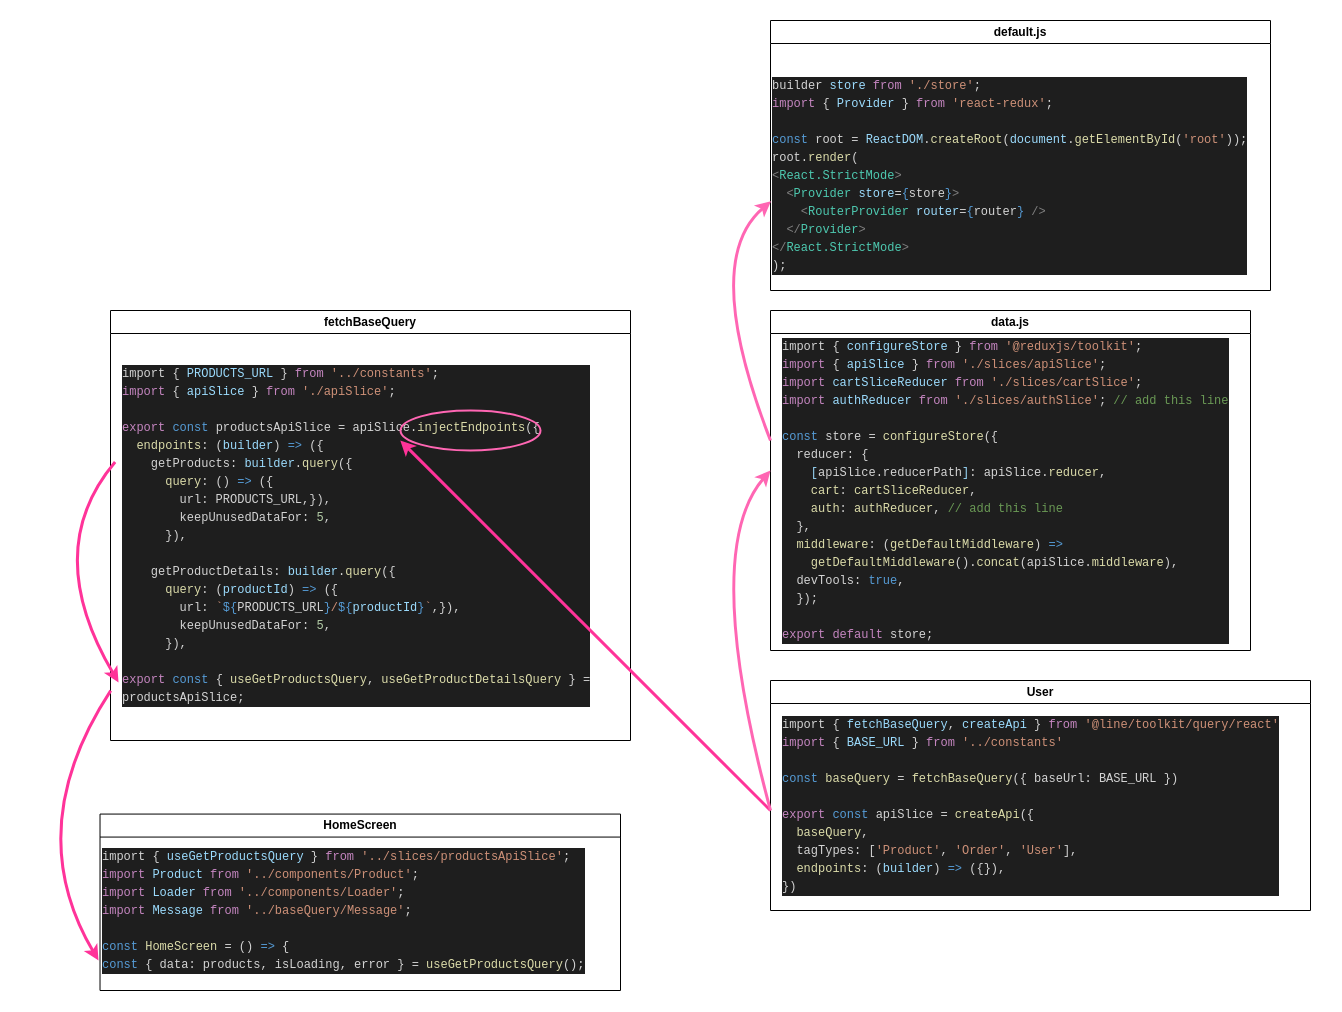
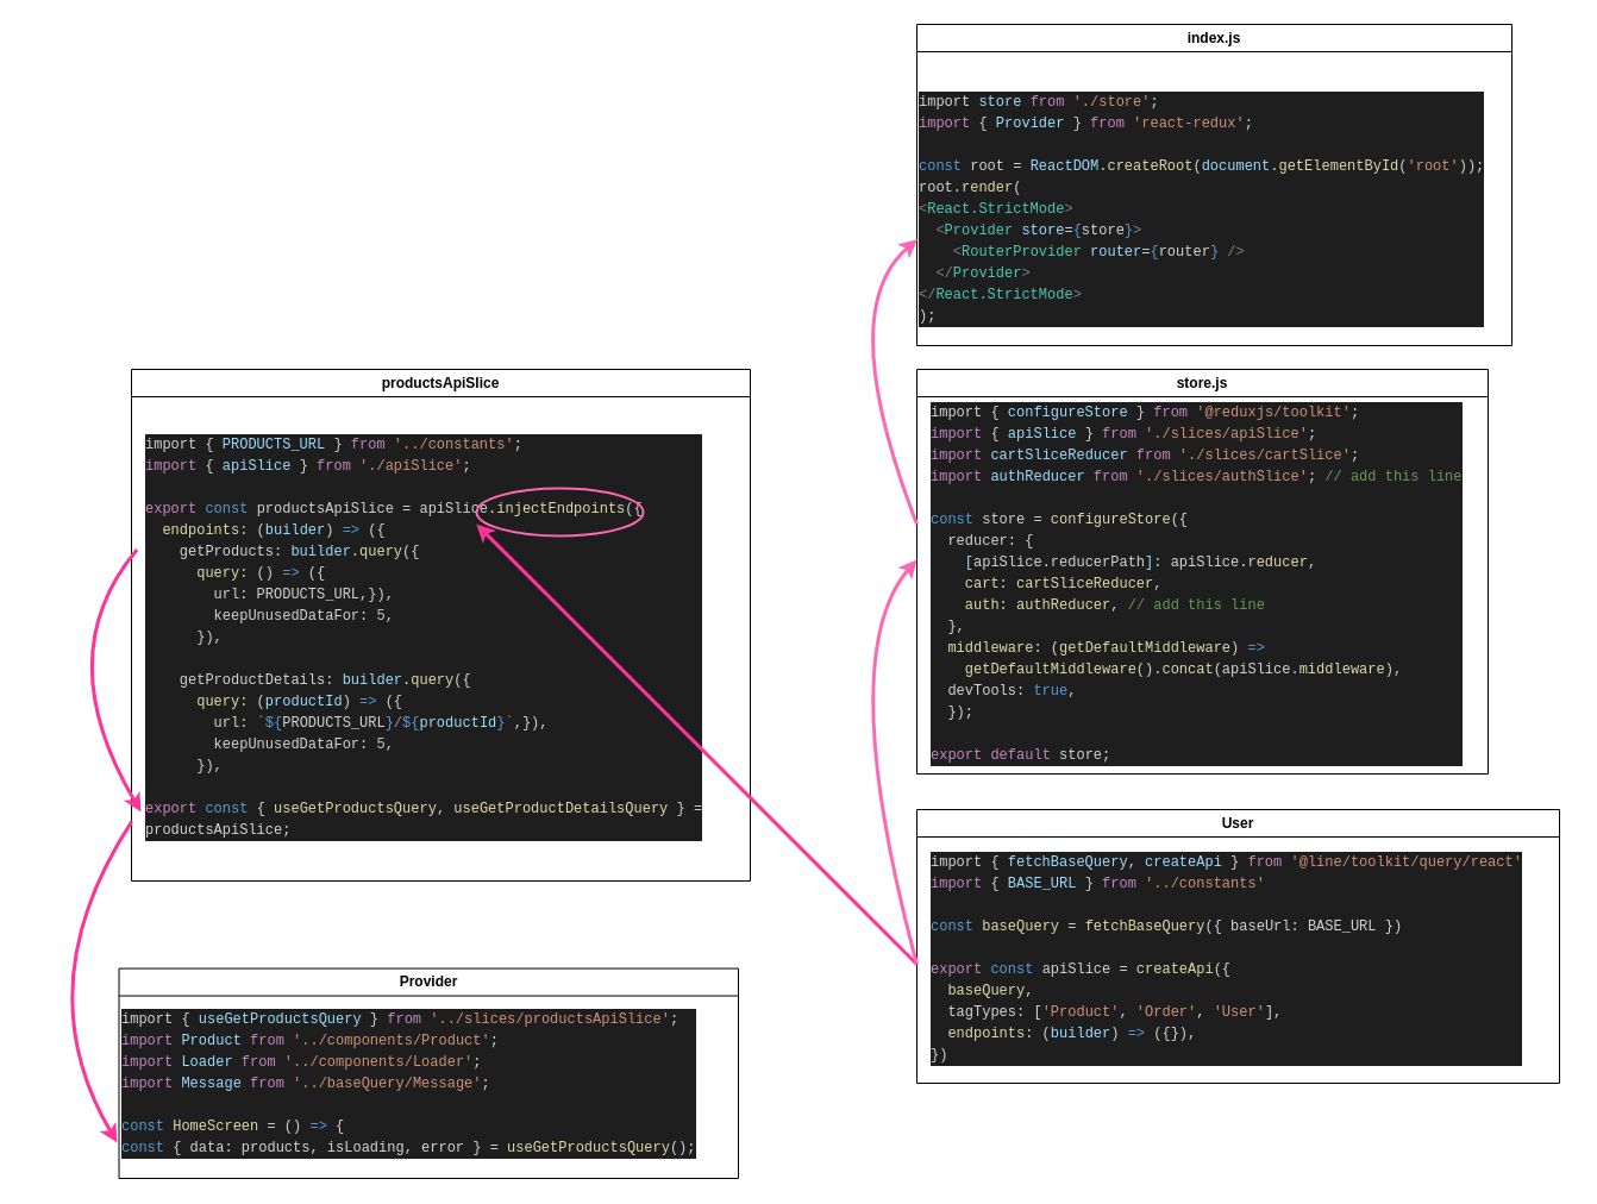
- <mxCell id="6" value="default.js" style="swimlane;whiteSpace=wrap;html=1;" parent="1" vertex="1"><mxGeometry x="770" y="20" width="500" height="270" as="geometry" /></mxCell>
+ <mxCell id="6" value="index.js" style="swimlane;whiteSpace=wrap;html=1;" parent="1" vertex="1"><mxGeometry x="770" y="20" width="500" height="270" as="geometry" /></mxCell>
- <mxCell id="7" value="&lt;div style=&quot;color: rgb(212, 212, 212); background-color: rgb(30, 30, 30); font-family: Menlo, Monaco, &amp;quot;Courier New&amp;quot;, monospace; line-height: 18px;&quot;&gt;&lt;div&gt;builder &lt;span style=&quot;color: #9cdcfe;&quot;&gt;store&lt;/span&gt; &lt;span style=&quot;color: #c586c0;&quot;&gt;from&lt;/span&gt; &lt;span style=&quot;color: #ce9178;&quot;&gt;'./store'&lt;/span&gt;;&lt;/div&gt;&lt;div&gt;&lt;span style=&quot;color: #c586c0;&quot;&gt;import&lt;/span&gt; { &lt;span style=&quot;color: #9cdcfe;&quot;&gt;Provider&lt;/span&gt; } &lt;span style=&quot;color: #c586c0;&quot;&gt;from&lt;/span&gt; &lt;span style=&quot;color: #ce9178;&quot;&gt;'react-redux'&lt;/span&gt;;&lt;/div&gt;&lt;br&gt;&lt;div&gt;&lt;span style=&quot;color: #569cd6;&quot;&gt;const&lt;/span&gt; root = &lt;span style=&quot;color: #9cdcfe;&quot;&gt;ReactDOM&lt;/span&gt;.&lt;span style=&quot;color: #dcdcaa;&quot;&gt;createRoot&lt;/span&gt;(&lt;span style=&quot;color: #9cdcfe;&quot;&gt;document&lt;/span&gt;.&lt;span style=&quot;color: #dcdcaa;&quot;&gt;getElementById&lt;/span&gt;(&lt;span style=&quot;color: #ce9178;&quot;&gt;'root'&lt;/span&gt;));&lt;/div&gt;&lt;div&gt;root.&lt;span style=&quot;color: #dcdcaa;&quot;&gt;render&lt;/span&gt;(&lt;/div&gt;&lt;div&gt;  &lt;span style=&quot;color: #808080;&quot;&gt;&amp;lt;&lt;/span&gt;&lt;span style=&quot;color: #4ec9b0;&quot;&gt;React.StrictMode&lt;/span&gt;&lt;span style=&quot;color: #808080;&quot;&gt;&amp;gt;&lt;/span&gt;&lt;/div&gt;&lt;div&gt;    &lt;span style=&quot;color: #808080;&quot;&gt;&amp;nbsp; &amp;lt;&lt;/span&gt;&lt;span style=&quot;color: #4ec9b0;&quot;&gt;Provider&lt;/span&gt; &lt;span style=&quot;color: #9cdcfe;&quot;&gt;store&lt;/span&gt;=&lt;span style=&quot;color: #569cd6;&quot;&gt;{&lt;/span&gt;store&lt;span style=&quot;color: #569cd6;&quot;&gt;}&lt;/span&gt;&lt;span style=&quot;color: #808080;&quot;&gt;&amp;gt;&lt;/span&gt;&lt;/div&gt;&lt;div&gt;      &lt;span style=&quot;color: #808080;&quot;&gt;&amp;nbsp; &amp;nbsp; &amp;lt;&lt;/span&gt;&lt;span style=&quot;color: #4ec9b0;&quot;&gt;RouterProvider&lt;/span&gt; &lt;span style=&quot;color: #9cdcfe;&quot;&gt;router&lt;/span&gt;=&lt;span style=&quot;color: #569cd6;&quot;&gt;{&lt;/span&gt;router&lt;span style=&quot;color: #569cd6;&quot;&gt;}&lt;/span&gt; &lt;span style=&quot;color: #808080;&quot;&gt;/&amp;gt;&lt;/span&gt;&lt;/div&gt;&lt;div&gt;    &lt;span style=&quot;color: #808080;&quot;&gt;&amp;nbsp; &amp;lt;/&lt;/span&gt;&lt;span style=&quot;color: #4ec9b0;&quot;&gt;Provider&lt;/span&gt;&lt;span style=&quot;color: #808080;&quot;&gt;&amp;gt;&lt;/span&gt;&lt;/div&gt;&lt;div&gt;  &lt;span style=&quot;color: #808080;&quot;&gt;&amp;lt;/&lt;/span&gt;&lt;span style=&quot;color: #4ec9b0;&quot;&gt;React.StrictMode&lt;/span&gt;&lt;span style=&quot;color: #808080;&quot;&gt;&amp;gt;&lt;/span&gt;&lt;/div&gt;&lt;div&gt;);&lt;/div&gt;&lt;/div&gt;" style="text;html=1;align=left;verticalAlign=middle;resizable=0;points=[];autosize=1;strokeColor=none;fillColor=none;" parent="6" vertex="1"><mxGeometry y="50" width="500" height="210" as="geometry" /></mxCell>
+ <mxCell id="7" value="&lt;div style=&quot;color: rgb(212, 212, 212); background-color: rgb(30, 30, 30); font-family: Menlo, Monaco, &amp;quot;Courier New&amp;quot;, monospace; line-height: 18px;&quot;&gt;&lt;div&gt;import &lt;span style=&quot;color: #9cdcfe;&quot;&gt;store&lt;/span&gt; &lt;span style=&quot;color: #c586c0;&quot;&gt;from&lt;/span&gt; &lt;span style=&quot;color: #ce9178;&quot;&gt;'./store'&lt;/span&gt;;&lt;/div&gt;&lt;div&gt;&lt;span style=&quot;color: #c586c0;&quot;&gt;import&lt;/span&gt; { &lt;span style=&quot;color: #9cdcfe;&quot;&gt;Provider&lt;/span&gt; } &lt;span style=&quot;color: #c586c0;&quot;&gt;from&lt;/span&gt; &lt;span style=&quot;color: #ce9178;&quot;&gt;'react-redux'&lt;/span&gt;;&lt;/div&gt;&lt;br&gt;&lt;div&gt;&lt;span style=&quot;color: #569cd6;&quot;&gt;const&lt;/span&gt; root = &lt;span style=&quot;color: #9cdcfe;&quot;&gt;ReactDOM&lt;/span&gt;.&lt;span style=&quot;color: #dcdcaa;&quot;&gt;createRoot&lt;/span&gt;(&lt;span style=&quot;color: #9cdcfe;&quot;&gt;document&lt;/span&gt;.&lt;span style=&quot;color: #dcdcaa;&quot;&gt;getElementById&lt;/span&gt;(&lt;span style=&quot;color: #ce9178;&quot;&gt;'root'&lt;/span&gt;));&lt;/div&gt;&lt;div&gt;root.&lt;span style=&quot;color: #dcdcaa;&quot;&gt;render&lt;/span&gt;(&lt;/div&gt;&lt;div&gt;  &lt;span style=&quot;color: #808080;&quot;&gt;&amp;lt;&lt;/span&gt;&lt;span style=&quot;color: #4ec9b0;&quot;&gt;React.StrictMode&lt;/span&gt;&lt;span style=&quot;color: #808080;&quot;&gt;&amp;gt;&lt;/span&gt;&lt;/div&gt;&lt;div&gt;    &lt;span style=&quot;color: #808080;&quot;&gt;&amp;nbsp; &amp;lt;&lt;/span&gt;&lt;span style=&quot;color: #4ec9b0;&quot;&gt;Provider&lt;/span&gt; &lt;span style=&quot;color: #9cdcfe;&quot;&gt;store&lt;/span&gt;=&lt;span style=&quot;color: #569cd6;&quot;&gt;{&lt;/span&gt;store&lt;span style=&quot;color: #569cd6;&quot;&gt;}&lt;/span&gt;&lt;span style=&quot;color: #808080;&quot;&gt;&amp;gt;&lt;/span&gt;&lt;/div&gt;&lt;div&gt;      &lt;span style=&quot;color: #808080;&quot;&gt;&amp;nbsp; &amp;nbsp; &amp;lt;&lt;/span&gt;&lt;span style=&quot;color: #4ec9b0;&quot;&gt;RouterProvider&lt;/span&gt; &lt;span style=&quot;color: #9cdcfe;&quot;&gt;router&lt;/span&gt;=&lt;span style=&quot;color: #569cd6;&quot;&gt;{&lt;/span&gt;router&lt;span style=&quot;color: #569cd6;&quot;&gt;}&lt;/span&gt; &lt;span style=&quot;color: #808080;&quot;&gt;/&amp;gt;&lt;/span&gt;&lt;/div&gt;&lt;div&gt;    &lt;span style=&quot;color: #808080;&quot;&gt;&amp;nbsp; &amp;lt;/&lt;/span&gt;&lt;span style=&quot;color: #4ec9b0;&quot;&gt;Provider&lt;/span&gt;&lt;span style=&quot;color: #808080;&quot;&gt;&amp;gt;&lt;/span&gt;&lt;/div&gt;&lt;div&gt;  &lt;span style=&quot;color: #808080;&quot;&gt;&amp;lt;/&lt;/span&gt;&lt;span style=&quot;color: #4ec9b0;&quot;&gt;React.StrictMode&lt;/span&gt;&lt;span style=&quot;color: #808080;&quot;&gt;&amp;gt;&lt;/span&gt;&lt;/div&gt;&lt;div&gt;);&lt;/div&gt;&lt;/div&gt;" style="text;html=1;align=left;verticalAlign=middle;resizable=0;points=[];autosize=1;strokeColor=none;fillColor=none;" parent="6" vertex="1"><mxGeometry y="50" width="500" height="210" as="geometry" /></mxCell>
- <mxCell id="2" value="&lt;b&gt;fetchBaseQuery&lt;/b&gt;" style="swimlane;whiteSpace=wrap;html=1;align=center;fontStyle=0;swimlaneLine=1;" parent="1" vertex="1"><mxGeometry x="110" y="310" width="520" height="430" as="geometry" /></mxCell>
+ <mxCell id="2" value="&lt;b&gt;productsApiSlice&lt;/b&gt;" style="swimlane;whiteSpace=wrap;html=1;align=center;fontStyle=0;swimlaneLine=1;" parent="1" vertex="1"><mxGeometry x="110" y="310" width="520" height="430" as="geometry" /></mxCell>
- <mxCell id="8" value="data.js" style="swimlane;whiteSpace=wrap;html=1;" parent="1" vertex="1"><mxGeometry x="770" y="310" width="480" height="340" as="geometry" /></mxCell>
+ <mxCell id="8" value="store.js" style="swimlane;whiteSpace=wrap;html=1;" parent="1" vertex="1"><mxGeometry x="770" y="310" width="480" height="340" as="geometry" /></mxCell>
- <mxCell id="3" value="HomeScreen" style="swimlane;whiteSpace=wrap;html=1;" parent="1" vertex="1"><mxGeometry x="99.52" y="813.57" width="520.48" height="176.43" as="geometry"><mxRectangle x="470" y="400" width="110" height="30" as="alternateBounds" /></mxGeometry></mxCell>
+ <mxCell id="3" value="Provider" style="swimlane;whiteSpace=wrap;html=1;" parent="1" vertex="1"><mxGeometry x="99.52" y="813.57" width="520.48" height="176.43" as="geometry"><mxRectangle x="470" y="400" width="110" height="30" as="alternateBounds" /></mxGeometry></mxCell>
